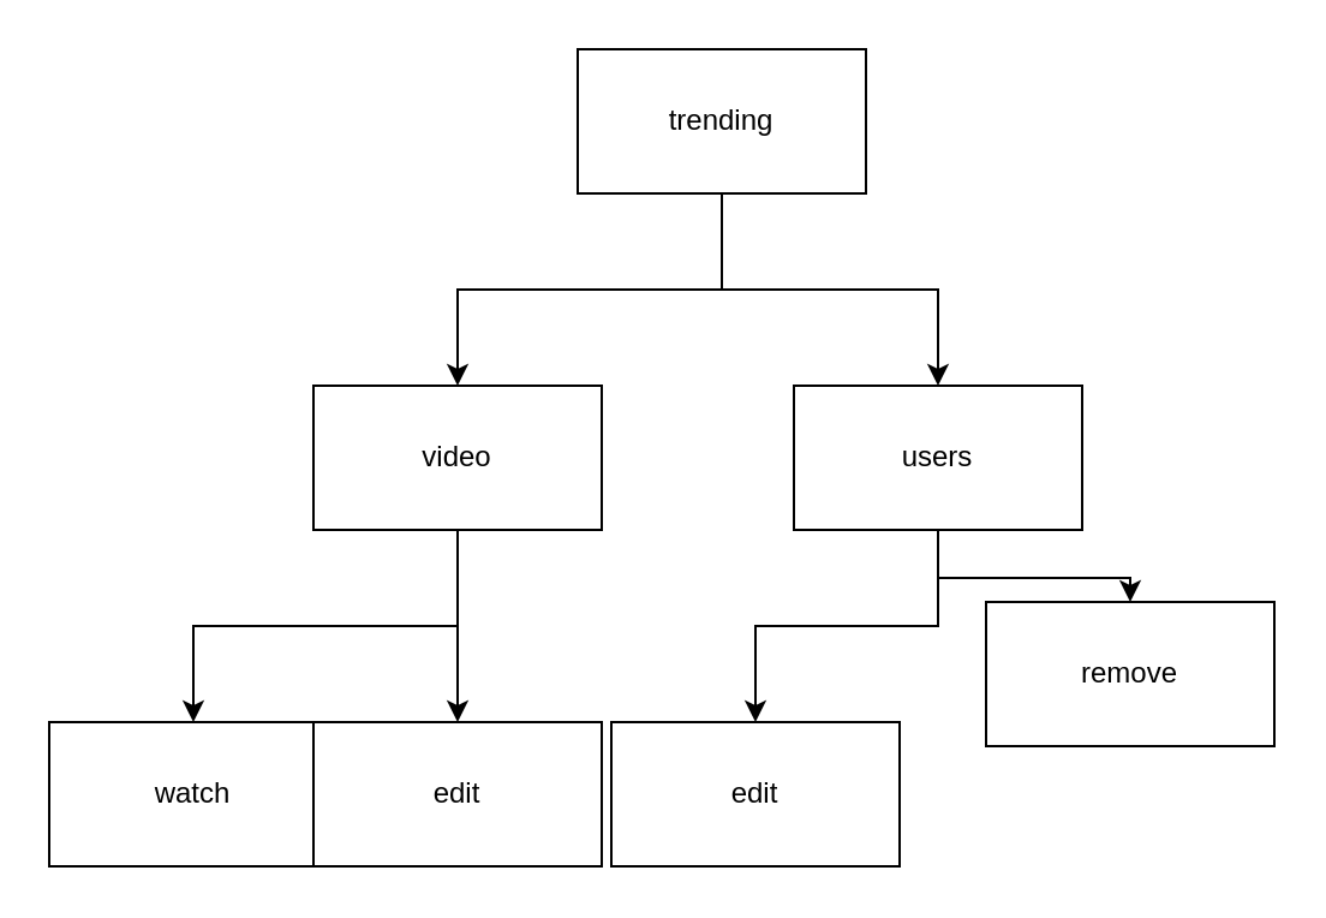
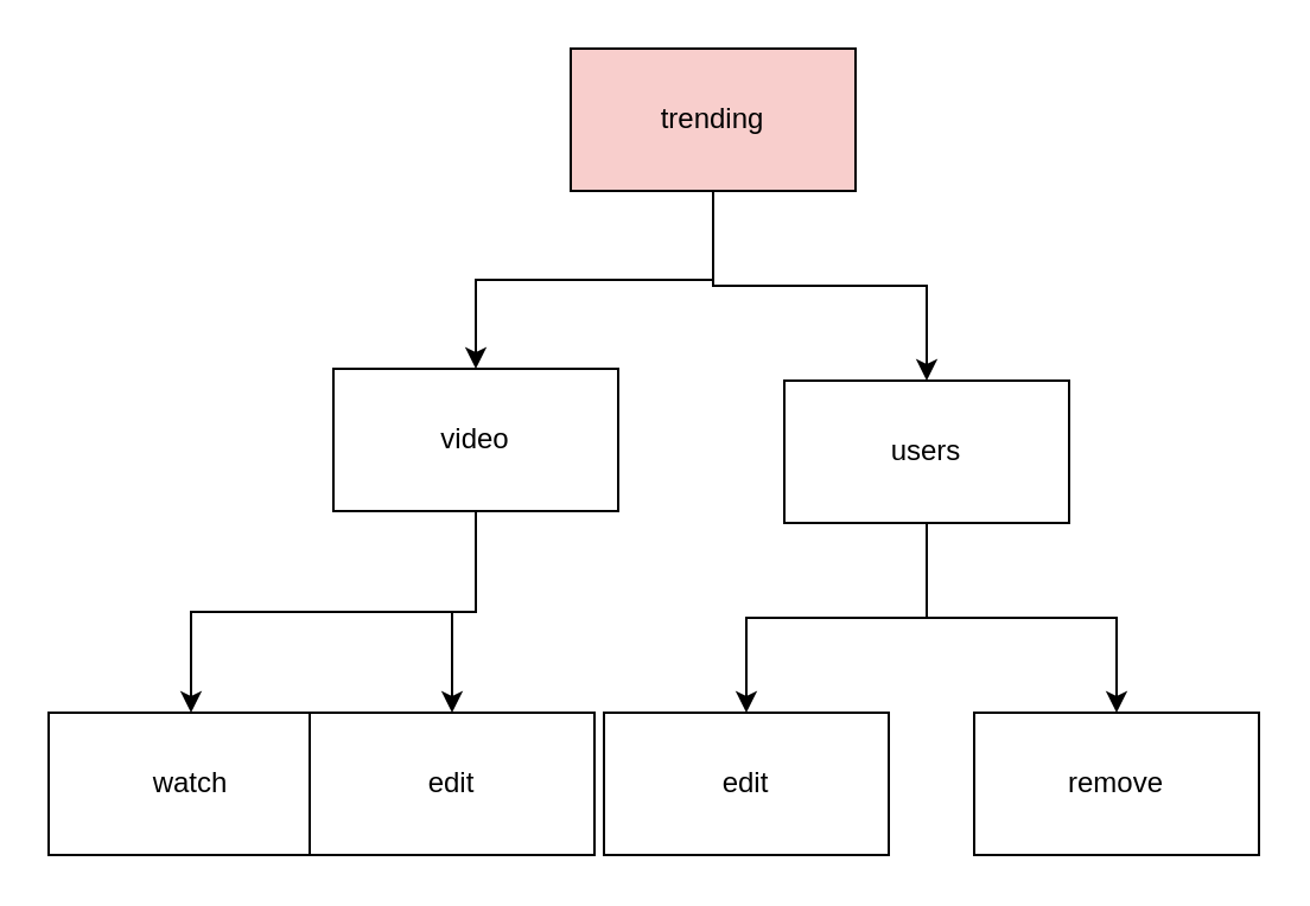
- <mxCell id="4" value="trending" style="rounded=0;whiteSpace=wrap;html=1;" vertex="1" parent="1"><mxGeometry x="240" y="20" width="120" height="60" as="geometry" /></mxCell>
+ <mxCell id="4" value="trending" style="rounded=0;whiteSpace=wrap;html=1;fillColor=#f8cecc;" vertex="1" parent="1"><mxGeometry x="240" y="20" width="120" height="60" as="geometry" /></mxCell>
- <mxCell id="7" value="video" style="rounded=0;whiteSpace=wrap;html=1;" vertex="1" parent="1"><mxGeometry x="130" y="160" width="120" height="60" as="geometry" /></mxCell>
+ <mxCell id="7" value="video" style="rounded=0;whiteSpace=wrap;html=1;" vertex="1" parent="1"><mxGeometry x="140" y="155" width="120" height="60" as="geometry" /></mxCell>
- <mxCell id="11" value="remove" style="rounded=0;whiteSpace=wrap;html=1;" vertex="1" parent="1"><mxGeometry x="410" y="250" width="120" height="60" as="geometry" /></mxCell>
+ <mxCell id="11" value="remove" style="rounded=0;whiteSpace=wrap;html=1;" vertex="1" parent="1"><mxGeometry x="410" y="300" width="120" height="60" as="geometry" /></mxCell>
